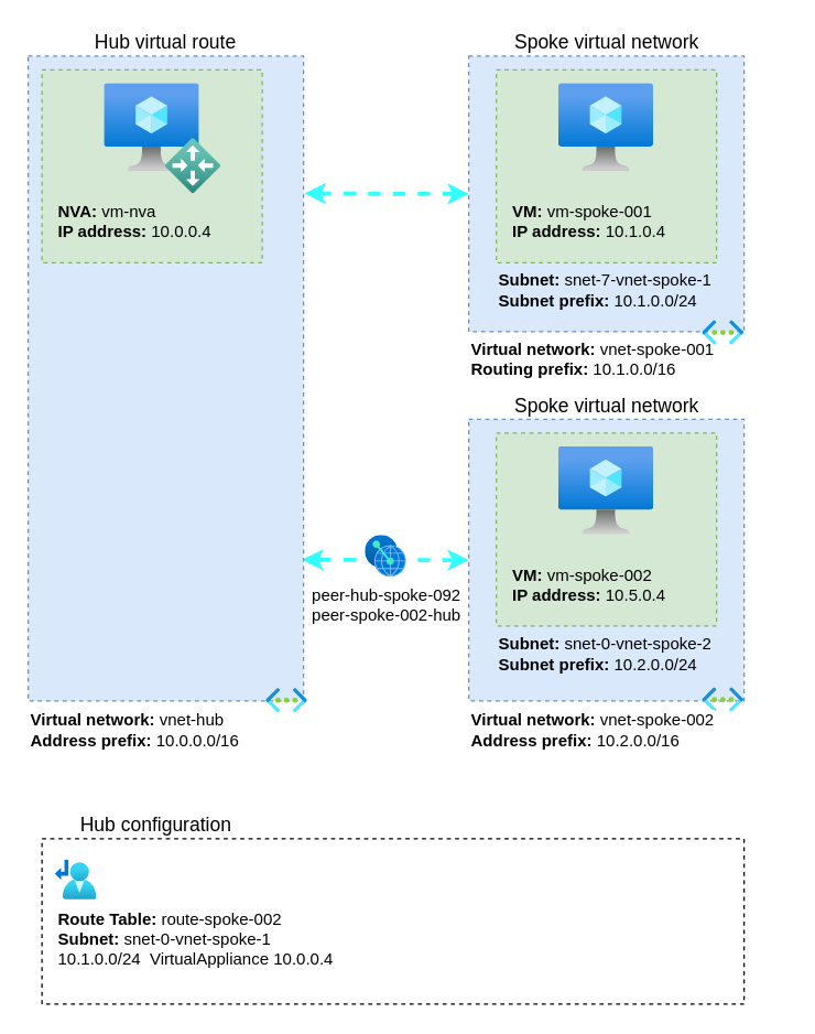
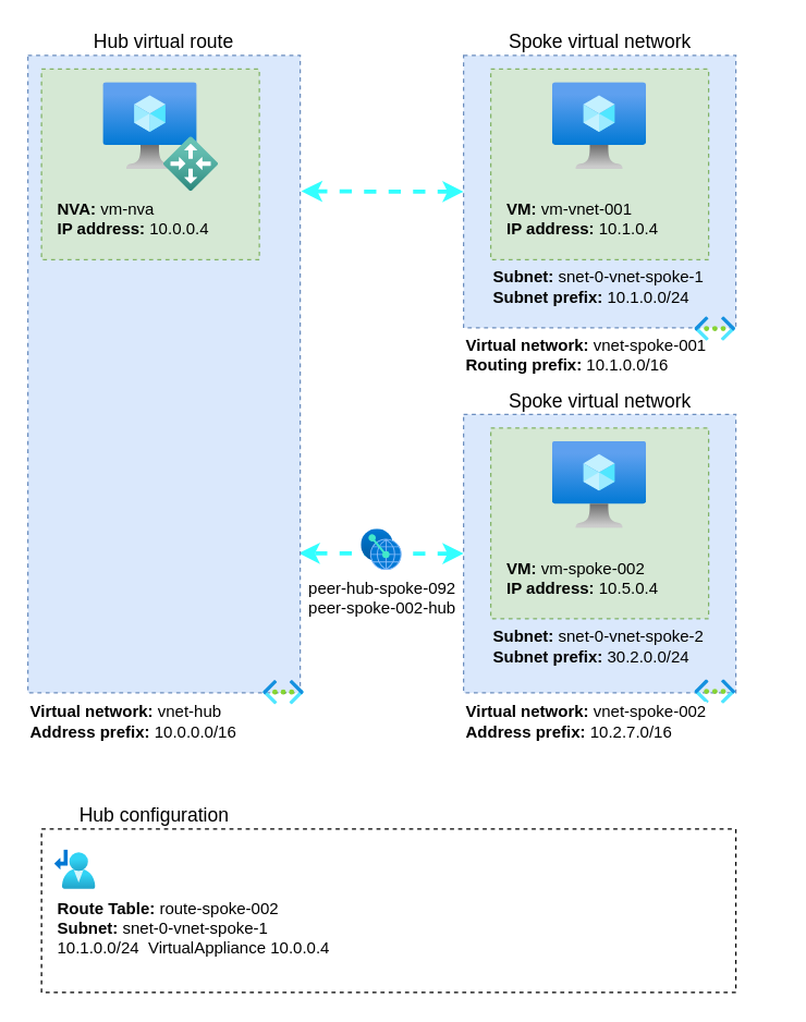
- <mxCell id="10" value="&lt;b style=&quot;color: rgb(0 , 0 , 0) ; font-family: &amp;#34;helvetica&amp;#34; ; font-size: 12px ; font-style: normal ; letter-spacing: normal ; text-indent: 0px ; text-transform: none ; word-spacing: 0px&quot;&gt;VM:&lt;span&gt;&amp;nbsp;&lt;/span&gt;&lt;/b&gt;&lt;span style=&quot;color: rgb(0 , 0 , 0) ; font-family: &amp;#34;helvetica&amp;#34; ; font-size: 12px ; font-style: normal ; font-weight: 400 ; letter-spacing: normal ; text-indent: 0px ; text-transform: none ; word-spacing: 0px ; display: inline ; float: none&quot;&gt;vm-spoke-001&lt;/span&gt;&lt;b style=&quot;color: rgb(0 , 0 , 0) ; font-family: &amp;#34;helvetica&amp;#34; ; font-size: 12px ; font-style: normal ; letter-spacing: normal ; text-indent: 0px ; text-transform: none ; word-spacing: 0px&quot;&gt;&amp;nbsp;&lt;br&gt;&lt;/b&gt;&lt;b&gt;IP address:&lt;/b&gt; 10.1.0.4" style="text;html=1;strokeColor=none;fillColor=none;align=left;verticalAlign=middle;whiteSpace=wrap;rounded=0;dashed=1;" parent="1" vertex="1"><mxGeometry x="370" y="150" width="200" height="20" as="geometry" /></mxCell>
+ <mxCell id="10" value="&lt;b style=&quot;color: rgb(0 , 0 , 0) ; font-family: &amp;#34;helvetica&amp;#34; ; font-size: 12px ; font-style: normal ; letter-spacing: normal ; text-indent: 0px ; text-transform: none ; word-spacing: 0px&quot;&gt;VM:&lt;span&gt;&amp;nbsp;&lt;/span&gt;&lt;/b&gt;&lt;span style=&quot;color: rgb(0 , 0 , 0) ; font-family: &amp;#34;helvetica&amp;#34; ; font-size: 12px ; font-style: normal ; font-weight: 400 ; letter-spacing: normal ; text-indent: 0px ; text-transform: none ; word-spacing: 0px ; display: inline ; float: none&quot;&gt;vm-vnet-001&lt;/span&gt;&lt;b style=&quot;color: rgb(0 , 0 , 0) ; font-family: &amp;#34;helvetica&amp;#34; ; font-size: 12px ; font-style: normal ; letter-spacing: normal ; text-indent: 0px ; text-transform: none ; word-spacing: 0px&quot;&gt;&amp;nbsp;&lt;br&gt;&lt;/b&gt;&lt;b&gt;IP address:&lt;/b&gt; 10.1.0.4" style="text;html=1;strokeColor=none;fillColor=none;align=left;verticalAlign=middle;whiteSpace=wrap;rounded=0;dashed=1;" parent="1" vertex="1"><mxGeometry x="370" y="150" width="200" height="20" as="geometry" /></mxCell>
- <mxCell id="7" value="&lt;span style=&quot;text-indent: 0px&quot;&gt;&lt;b style=&quot;color: rgb(0 , 0 , 0) ; font-family: &amp;#34;helvetica&amp;#34; ; font-size: 12px ; font-style: normal ; letter-spacing: normal ; text-transform: none ; word-spacing: 0px&quot;&gt;Subnet:&amp;nbsp;&lt;/b&gt;&lt;font face=&quot;helvetica&quot;&gt;snet-7-vnet-spoke-1&lt;/font&gt;&lt;/span&gt;&lt;b style=&quot;color: rgb(0 , 0 , 0) ; font-family: &amp;#34;helvetica&amp;#34; ; font-size: 12px ; font-style: normal ; letter-spacing: normal ; text-indent: 0px ; text-transform: none ; word-spacing: 0px&quot;&gt;&amp;nbsp;&lt;br&gt;&lt;/b&gt;&lt;b&gt;Subnet prefix:&lt;/b&gt; 10.1.0.0/24" style="text;html=1;strokeColor=none;fillColor=none;align=left;verticalAlign=middle;whiteSpace=wrap;rounded=0;dashed=1;" parent="1" vertex="1"><mxGeometry x="360" y="200" width="200" height="20" as="geometry" /></mxCell>
+ <mxCell id="7" value="&lt;span style=&quot;text-indent: 0px&quot;&gt;&lt;b style=&quot;color: rgb(0 , 0 , 0) ; font-family: &amp;#34;helvetica&amp;#34; ; font-size: 12px ; font-style: normal ; letter-spacing: normal ; text-transform: none ; word-spacing: 0px&quot;&gt;Subnet:&amp;nbsp;&lt;/b&gt;&lt;font face=&quot;helvetica&quot;&gt;snet-0-vnet-spoke-1&lt;/font&gt;&lt;/span&gt;&lt;b style=&quot;color: rgb(0 , 0 , 0) ; font-family: &amp;#34;helvetica&amp;#34; ; font-size: 12px ; font-style: normal ; letter-spacing: normal ; text-indent: 0px ; text-transform: none ; word-spacing: 0px&quot;&gt;&amp;nbsp;&lt;br&gt;&lt;/b&gt;&lt;b&gt;Subnet prefix:&lt;/b&gt; 10.1.0.0/24" style="text;html=1;strokeColor=none;fillColor=none;align=left;verticalAlign=middle;whiteSpace=wrap;rounded=0;dashed=1;" parent="1" vertex="1"><mxGeometry x="360" y="200" width="200" height="20" as="geometry" /></mxCell>
- <mxCell id="16" value="&lt;b style=&quot;color: rgb(0 , 0 , 0) ; font-family: &amp;#34;helvetica&amp;#34; ; font-size: 12px ; font-style: normal ; letter-spacing: normal ; text-indent: 0px ; text-transform: none ; word-spacing: 0px&quot;&gt;Subnet:&lt;span&gt;&amp;nbsp;&lt;/span&gt;&lt;/b&gt;&lt;span style=&quot;text-indent: 0px&quot;&gt;&lt;font face=&quot;helvetica&quot;&gt;snet-0-vnet-spoke-2&lt;/font&gt;&lt;br&gt;&lt;/span&gt;&lt;b&gt;Subnet prefix:&lt;/b&gt; 10.2.0.0/24" style="text;html=1;strokeColor=none;fillColor=none;align=left;verticalAlign=middle;whiteSpace=wrap;rounded=0;dashed=1;" parent="1" vertex="1"><mxGeometry x="360" y="463.53" width="200" height="20" as="geometry" /></mxCell>
+ <mxCell id="16" value="&lt;b style=&quot;color: rgb(0 , 0 , 0) ; font-family: &amp;#34;helvetica&amp;#34; ; font-size: 12px ; font-style: normal ; letter-spacing: normal ; text-indent: 0px ; text-transform: none ; word-spacing: 0px&quot;&gt;Subnet:&lt;span&gt;&amp;nbsp;&lt;/span&gt;&lt;/b&gt;&lt;span style=&quot;text-indent: 0px&quot;&gt;&lt;font face=&quot;helvetica&quot;&gt;snet-0-vnet-spoke-2&lt;/font&gt;&lt;br&gt;&lt;/span&gt;&lt;b&gt;Subnet prefix:&lt;/b&gt; 30.2.0.0/24" style="text;html=1;strokeColor=none;fillColor=none;align=left;verticalAlign=middle;whiteSpace=wrap;rounded=0;dashed=1;" parent="1" vertex="1"><mxGeometry x="360" y="463.53" width="200" height="20" as="geometry" /></mxCell>
- <mxCell id="14" value="&lt;b style=&quot;color: rgb(0 , 0 , 0) ; font-family: &amp;#34;helvetica&amp;#34; ; font-size: 12px ; font-style: normal ; letter-spacing: normal ; text-indent: 0px ; text-transform: none ; word-spacing: 0px&quot;&gt;Virtual network:&lt;span&gt;&amp;nbsp;&lt;/span&gt;&lt;/b&gt;&lt;span style=&quot;color: rgb(0 , 0 , 0) ; font-family: &amp;#34;helvetica&amp;#34; ; font-size: 12px ; font-style: normal ; font-weight: 400 ; letter-spacing: normal ; text-indent: 0px ; text-transform: none ; word-spacing: 0px ; background-color: rgb(255 , 255 , 255) ; display: inline ; float: none&quot;&gt;vnet-spoke-002&lt;/span&gt;&lt;b style=&quot;color: rgb(0 , 0 , 0) ; font-family: &amp;#34;helvetica&amp;#34; ; font-size: 12px ; font-style: normal ; letter-spacing: normal ; text-indent: 0px ; text-transform: none ; word-spacing: 0px&quot;&gt;&amp;nbsp;&lt;br&gt;&lt;/b&gt;&lt;b&gt;Address prefix:&lt;/b&gt; 10.2.0.0/16" style="text;html=1;strokeColor=none;fillColor=none;align=left;verticalAlign=middle;whiteSpace=wrap;rounded=0;dashed=1;" parent="1" vertex="1"><mxGeometry x="340" y="519" width="200" height="20" as="geometry" /></mxCell>
+ <mxCell id="14" value="&lt;b style=&quot;color: rgb(0 , 0 , 0) ; font-family: &amp;#34;helvetica&amp;#34; ; font-size: 12px ; font-style: normal ; letter-spacing: normal ; text-indent: 0px ; text-transform: none ; word-spacing: 0px&quot;&gt;Virtual network:&lt;span&gt;&amp;nbsp;&lt;/span&gt;&lt;/b&gt;&lt;span style=&quot;color: rgb(0 , 0 , 0) ; font-family: &amp;#34;helvetica&amp;#34; ; font-size: 12px ; font-style: normal ; font-weight: 400 ; letter-spacing: normal ; text-indent: 0px ; text-transform: none ; word-spacing: 0px ; background-color: rgb(255 , 255 , 255) ; display: inline ; float: none&quot;&gt;vnet-spoke-002&lt;/span&gt;&lt;b style=&quot;color: rgb(0 , 0 , 0) ; font-family: &amp;#34;helvetica&amp;#34; ; font-size: 12px ; font-style: normal ; letter-spacing: normal ; text-indent: 0px ; text-transform: none ; word-spacing: 0px&quot;&gt;&amp;nbsp;&lt;br&gt;&lt;/b&gt;&lt;b&gt;Address prefix:&lt;/b&gt; 10.2.7.0/16" style="text;html=1;strokeColor=none;fillColor=none;align=left;verticalAlign=middle;whiteSpace=wrap;rounded=0;dashed=1;" parent="1" vertex="1"><mxGeometry x="340" y="519" width="200" height="20" as="geometry" /></mxCell>
